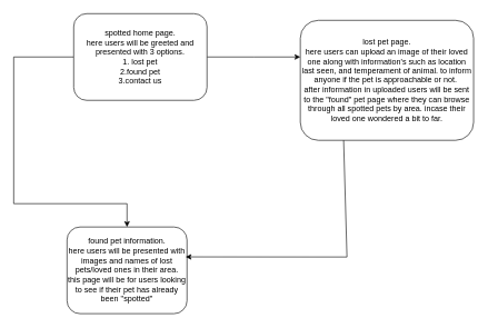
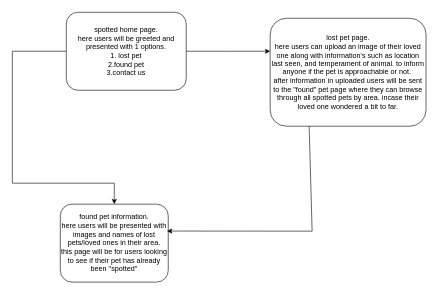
- <mxCell id="4" value="spotted home page.&lt;br&gt;here users will be greeted and presented with 3 options.&lt;br&gt;1. lost pet&lt;br&gt;2.found pet&lt;br&gt;3.contact us" style="rounded=1;whiteSpace=wrap;html=1;fontSize=12;glass=0;strokeWidth=1;shadow=0;" parent="1" vertex="1"><mxGeometry x="110" y="20" width="200" height="130" as="geometry" /></mxCell>
+ <mxCell id="4" value="spotted home page.&lt;br&gt;here users will be greeted and presented with 1 options.&lt;br&gt;1. lost pet&lt;br&gt;2.found pet&lt;br&gt;3.contact us" style="rounded=1;whiteSpace=wrap;html=1;fontSize=12;glass=0;strokeWidth=1;shadow=0;" parent="1" vertex="1"><mxGeometry x="110" y="20" width="200" height="130" as="geometry" /></mxCell>
